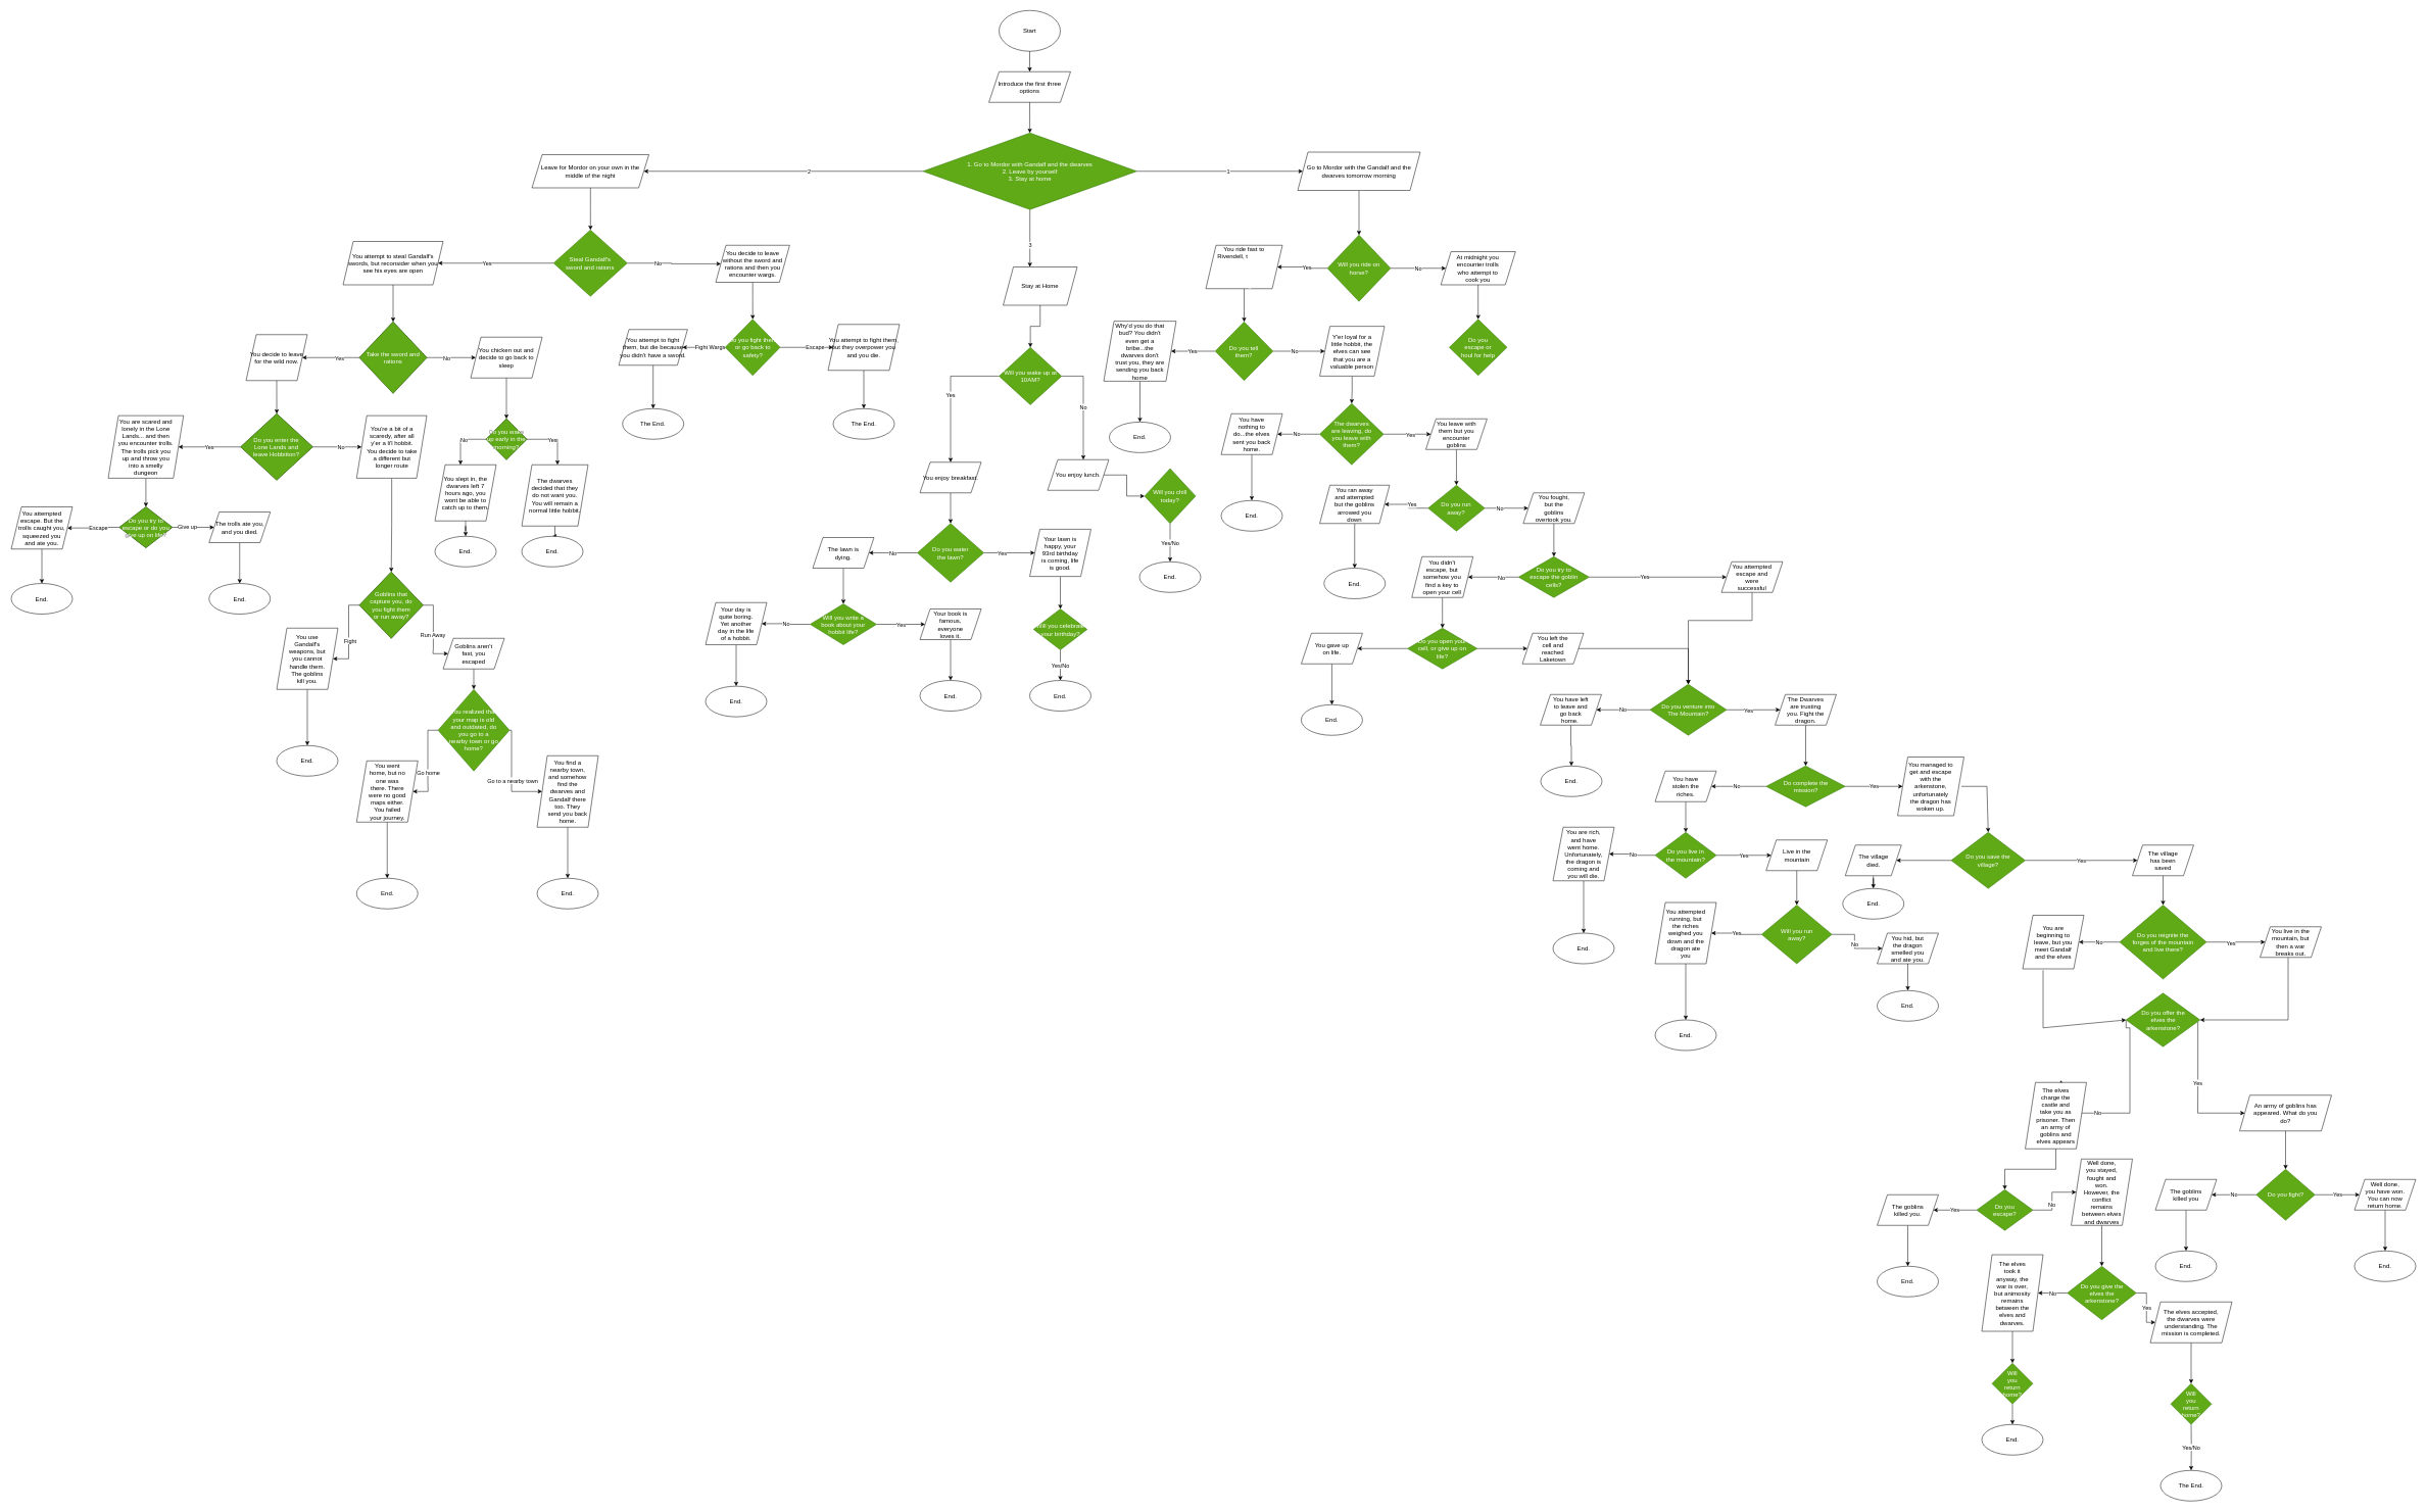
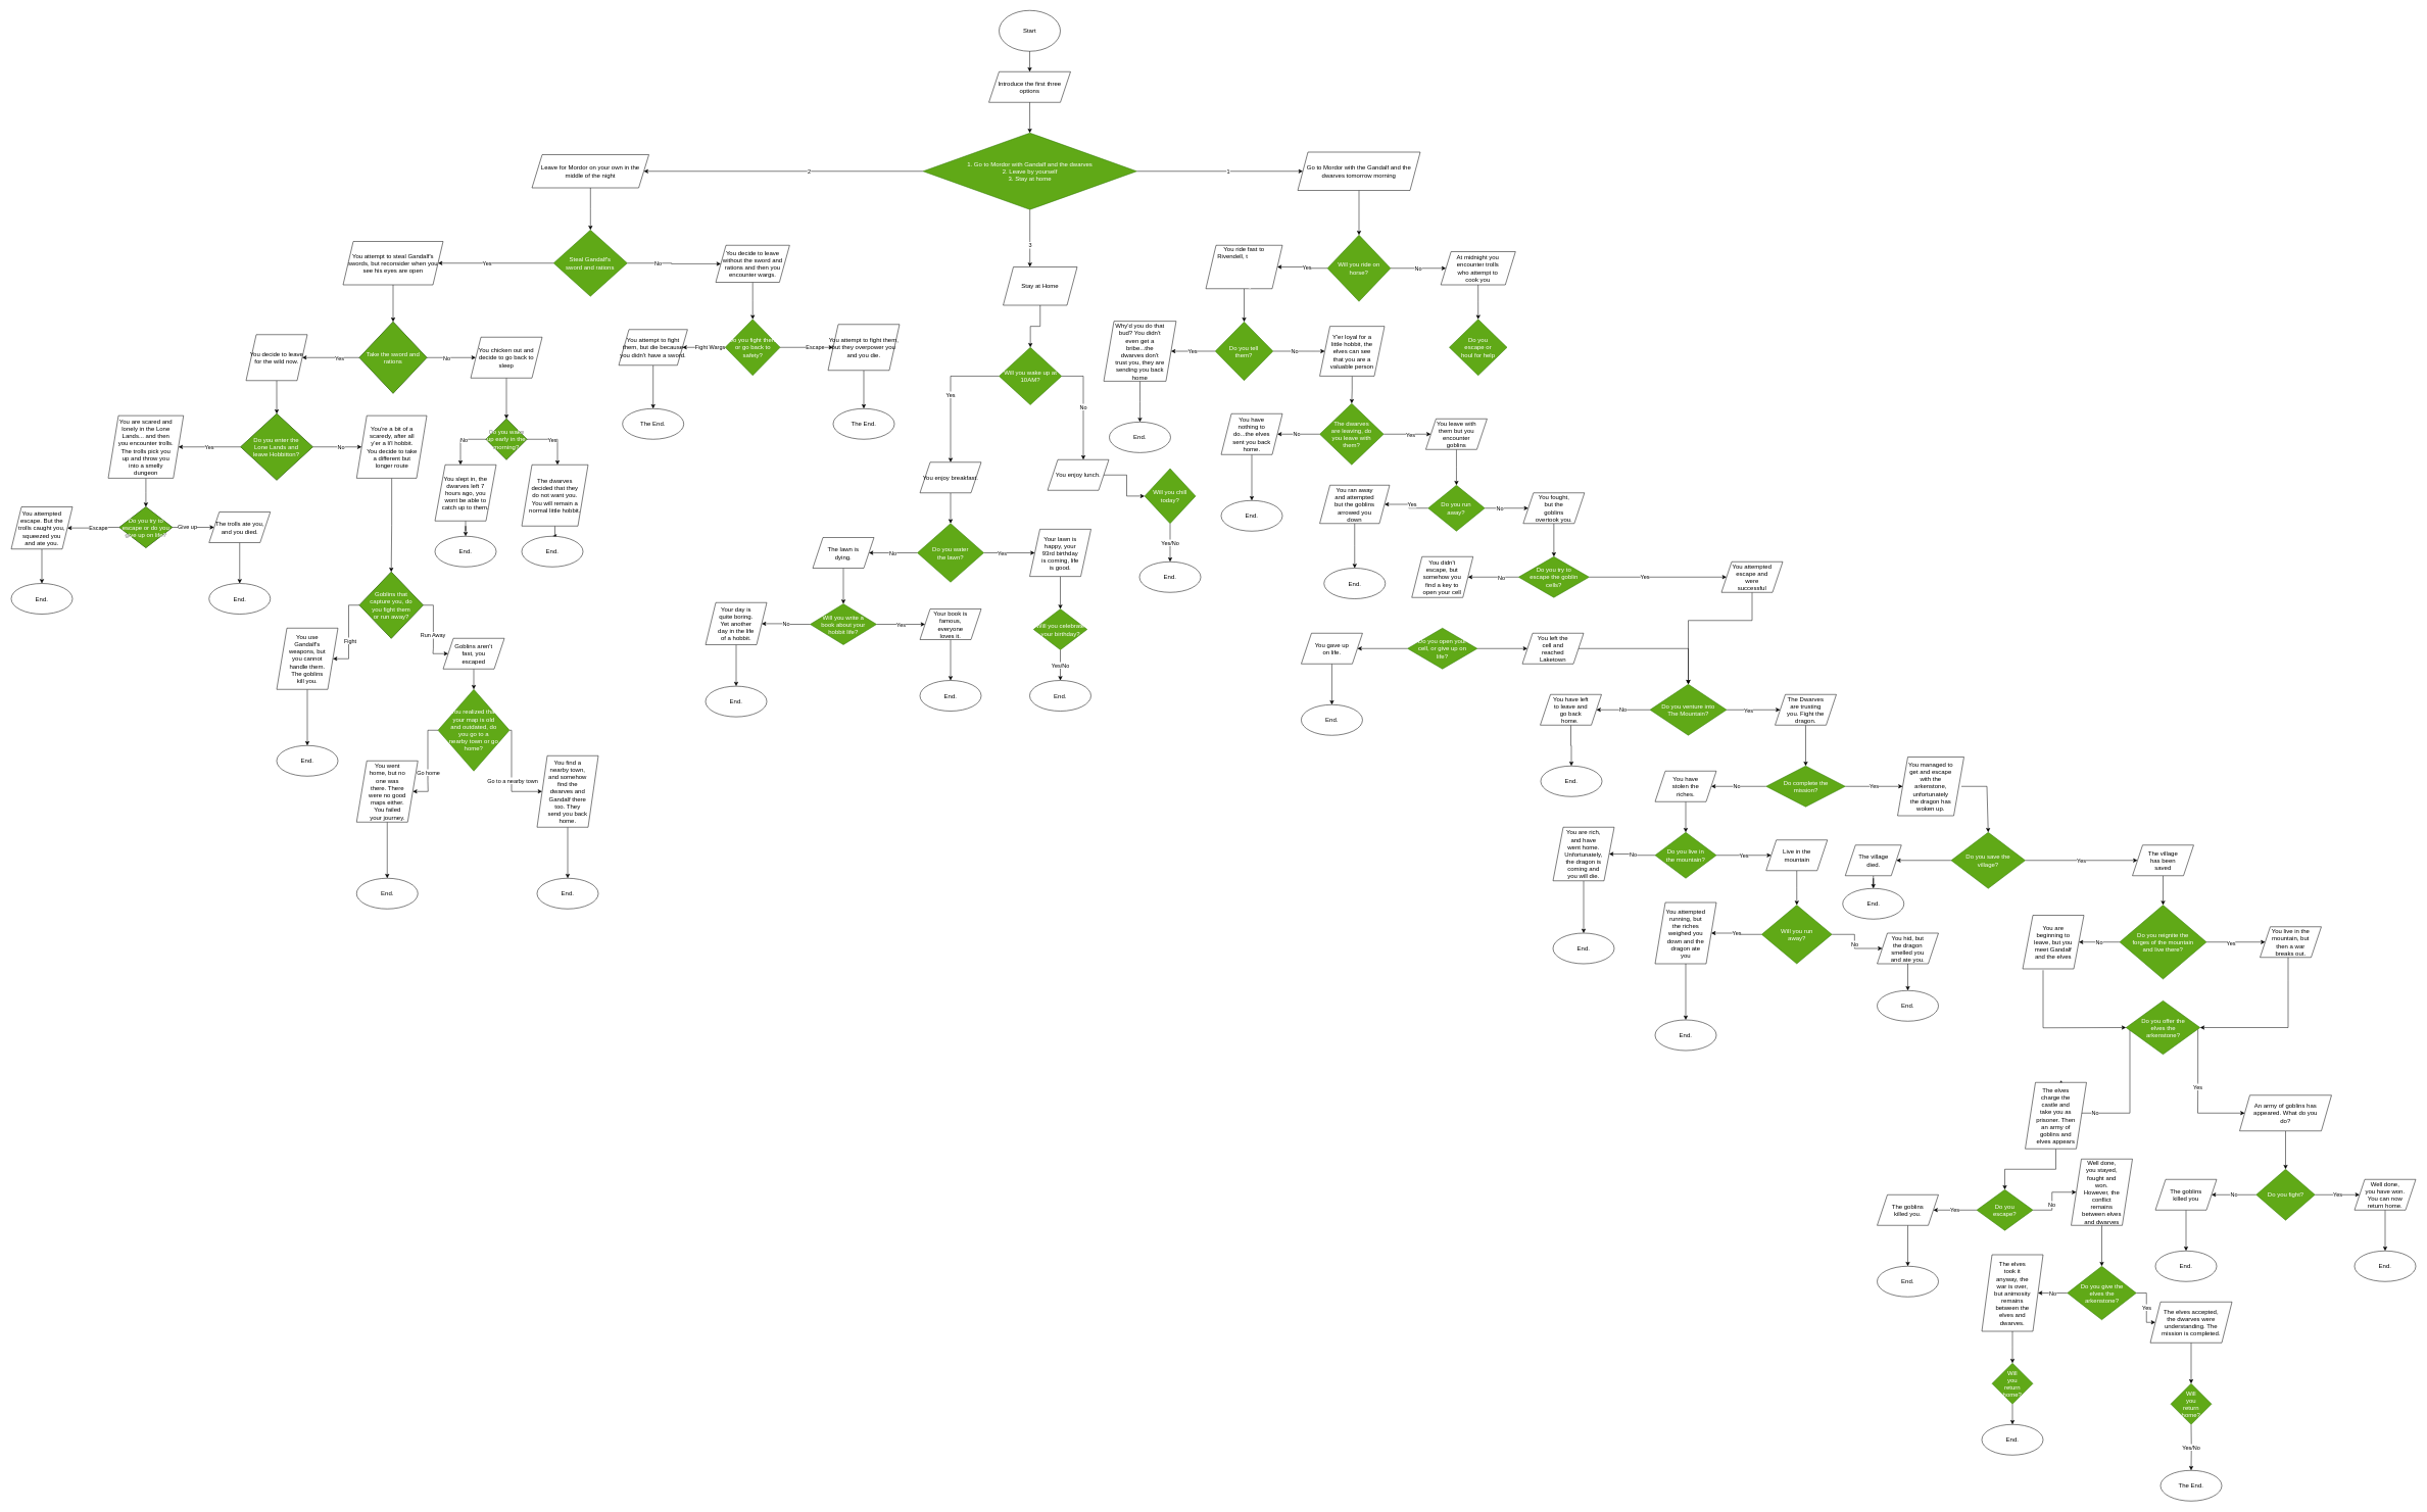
- <mxCell id="153" value="" style="edgeStyle=orthogonalEdgeStyle;rounded=0;orthogonalLoop=1;jettySize=auto;html=1;" parent="1" source="154" target="158" edge="1"><mxGeometry relative="1" as="geometry" /></mxCell>
- <mxCell id="217" value="Do you offer the elves the arkenstone?" style="rhombus;whiteSpace=wrap;html=1;spacingLeft=10;spacingTop=10;spacing=12;spacingRight=10;spacingBottom=10;fillColor=#60a917;fontColor=#ffffff;strokeColor=#2D7600;" parent="1" vertex="1"><mxGeometry x="4163.5" y="1945" width="145" height="105" as="geometry" /></mxCell>
+ <mxCell id="217" value="Do you offer the elves the arkenstone?" style="rhombus;whiteSpace=wrap;html=1;spacingLeft=10;spacingTop=10;spacing=12;spacingRight=10;spacingBottom=10;fillColor=#60a917;fontColor=#ffffff;strokeColor=#2D7600;" parent="1" vertex="1"><mxGeometry x="4163.5" y="1960" width="145" height="105" as="geometry" /></mxCell>
